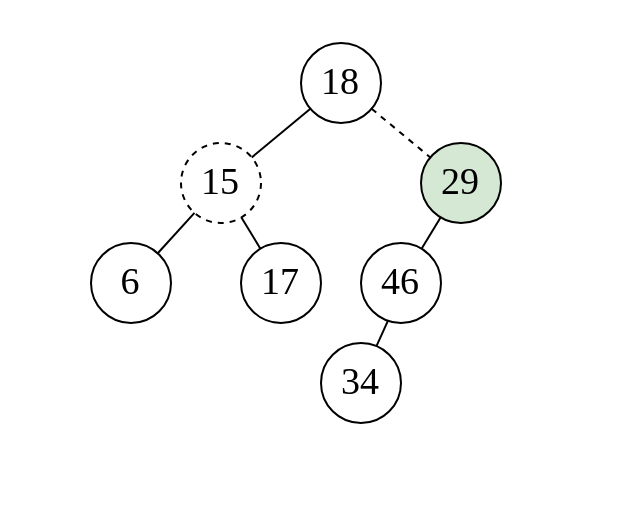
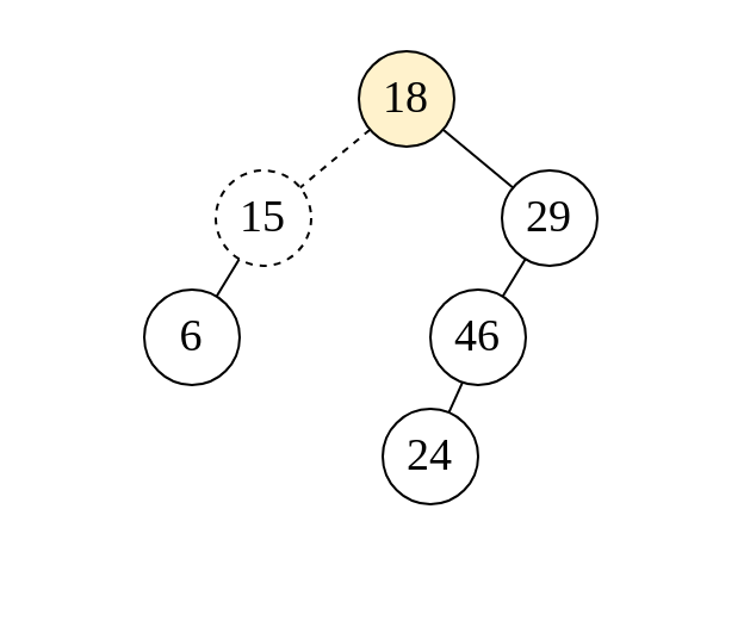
- <mxCell id="4" value="18" style="ellipse;whiteSpace=wrap;html=1;fontFamily=Times New Roman;fontSize=19;" vertex="1" parent="3"><mxGeometry x="120" width="40" height="40" as="geometry" /></mxCell>
+ <mxCell id="4" value="18" style="ellipse;whiteSpace=wrap;html=1;fontFamily=Times New Roman;fontSize=19;fillColor=#fff2cc;" vertex="1" parent="3"><mxGeometry x="120" width="40" height="40" as="geometry" /></mxCell>
- <mxCell id="6" style="edgeStyle=none;html=1;fontFamily=Times New Roman;fontSize=19;endArrow=none;endFill=0;rounded=0;" edge="1" parent="3" source="4" target="5"><mxGeometry relative="1" as="geometry" /></mxCell>
+ <mxCell id="6" style="edgeStyle=none;html=1;fontFamily=Times New Roman;fontSize=19;endArrow=none;endFill=0;rounded=0;dashed=1;" edge="1" parent="3" source="4" target="5"><mxGeometry relative="1" as="geometry" /></mxCell>
- <mxCell id="8" style="edgeStyle=none;html=1;fontFamily=Times New Roman;fontSize=19;endArrow=none;endFill=0;rounded=0;dashed=1;" edge="1" parent="3" source="4" target="7"><mxGeometry relative="1" as="geometry" /></mxCell>
+ <mxCell id="8" style="edgeStyle=none;html=1;fontFamily=Times New Roman;fontSize=19;endArrow=none;endFill=0;rounded=0;" edge="1" parent="3" source="4" target="7"><mxGeometry relative="1" as="geometry" /></mxCell>
- <mxCell id="7" value="29" style="ellipse;whiteSpace=wrap;html=1;fontFamily=Times New Roman;fontSize=19;fillColor=#d5e8d4;" vertex="1" parent="3"><mxGeometry x="180" y="50" width="40" height="40" as="geometry" /></mxCell>
+ <mxCell id="7" value="29" style="ellipse;whiteSpace=wrap;html=1;fontFamily=Times New Roman;fontSize=19;" vertex="1" parent="3"><mxGeometry x="180" y="50" width="40" height="40" as="geometry" /></mxCell>
- <mxCell id="12" style="edgeStyle=none;html=1;fontFamily=Times New Roman;fontSize=19;endArrow=none;endFill=0;rounded=0;" edge="1" parent="3" source="5" target="11"><mxGeometry relative="1" as="geometry" /></mxCell>
- <mxCell id="9" value="6" style="ellipse;whiteSpace=wrap;html=1;fontFamily=Times New Roman;fontSize=19;" vertex="1" parent="3"><mxGeometry x="15" y="100" width="40" height="40" as="geometry" /></mxCell>
+ <mxCell id="9" value="6" style="ellipse;whiteSpace=wrap;html=1;fontFamily=Times New Roman;fontSize=19;" vertex="1" parent="3"><mxGeometry x="30" y="100" width="40" height="40" as="geometry" /></mxCell>
- <mxCell id="11" value="17" style="ellipse;whiteSpace=wrap;html=1;fontFamily=Times New Roman;fontSize=19;" vertex="1" parent="3"><mxGeometry x="90" y="100" width="40" height="40" as="geometry" /></mxCell>
- <mxCell id="17" value="34" style="ellipse;whiteSpace=wrap;html=1;fontFamily=Times New Roman;fontSize=19;fillColor=none;strokeColor=none;" vertex="1" parent="3"><mxGeometry x="130.0" y="150.0" width="40" height="40" as="geometry" /></mxCell>
+ <mxCell id="17" value="24" style="ellipse;whiteSpace=wrap;html=1;fontFamily=Times New Roman;fontSize=19;fillColor=none;strokeColor=none;" vertex="1" parent="3"><mxGeometry x="130.0" y="150.0" width="40" height="40" as="geometry" /></mxCell>
